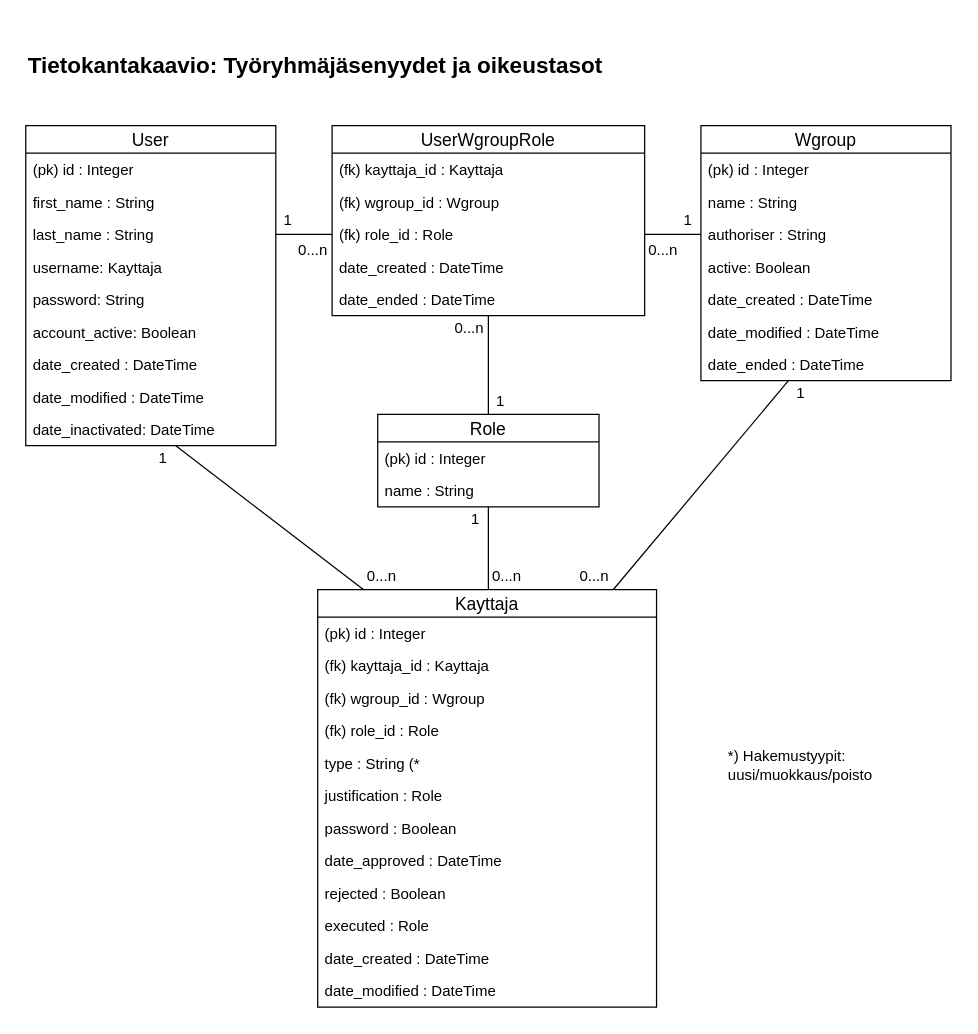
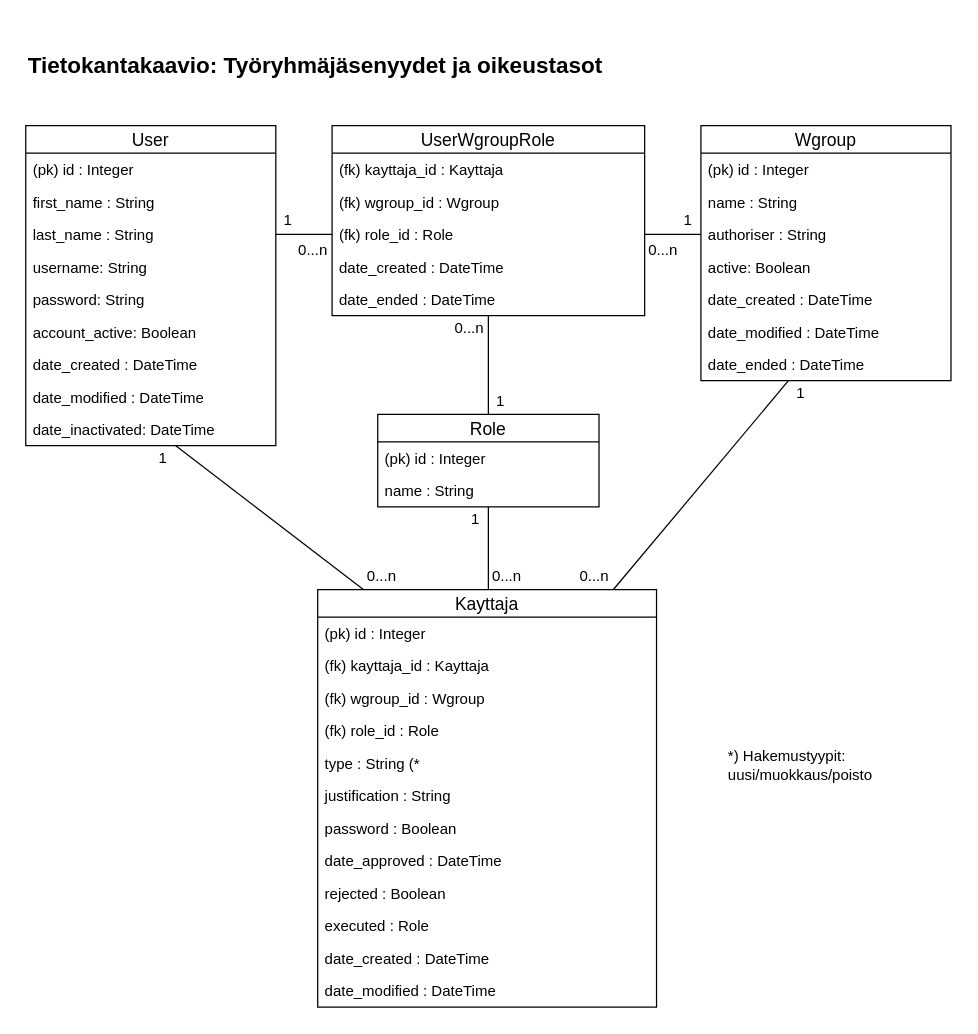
- <mxCell id="6" value="username: Kayttaja" style="text;strokeColor=none;fillColor=none;spacingLeft=4;spacingRight=4;overflow=hidden;rotatable=0;points=[[0,0.5],[1,0.5]];portConstraint=eastwest;fontSize=12;" parent="2" vertex="1"><mxGeometry y="100" width="200" height="26" as="geometry" /></mxCell>
+ <mxCell id="6" value="username: String" style="text;strokeColor=none;fillColor=none;spacingLeft=4;spacingRight=4;overflow=hidden;rotatable=0;points=[[0,0.5],[1,0.5]];portConstraint=eastwest;fontSize=12;" parent="2" vertex="1"><mxGeometry y="100" width="200" height="26" as="geometry" /></mxCell>
- <mxCell id="26" value="justification : Role" style="text;strokeColor=none;fillColor=none;spacingLeft=4;spacingRight=4;overflow=hidden;rotatable=0;points=[[0,0.5],[1,0.5]];portConstraint=eastwest;fontSize=12;" parent="20" vertex="1"><mxGeometry y="152" width="271" height="26" as="geometry" /></mxCell>
+ <mxCell id="26" value="justification : String" style="text;strokeColor=none;fillColor=none;spacingLeft=4;spacingRight=4;overflow=hidden;rotatable=0;points=[[0,0.5],[1,0.5]];portConstraint=eastwest;fontSize=12;" parent="20" vertex="1"><mxGeometry y="152" width="271" height="26" as="geometry" /></mxCell>
